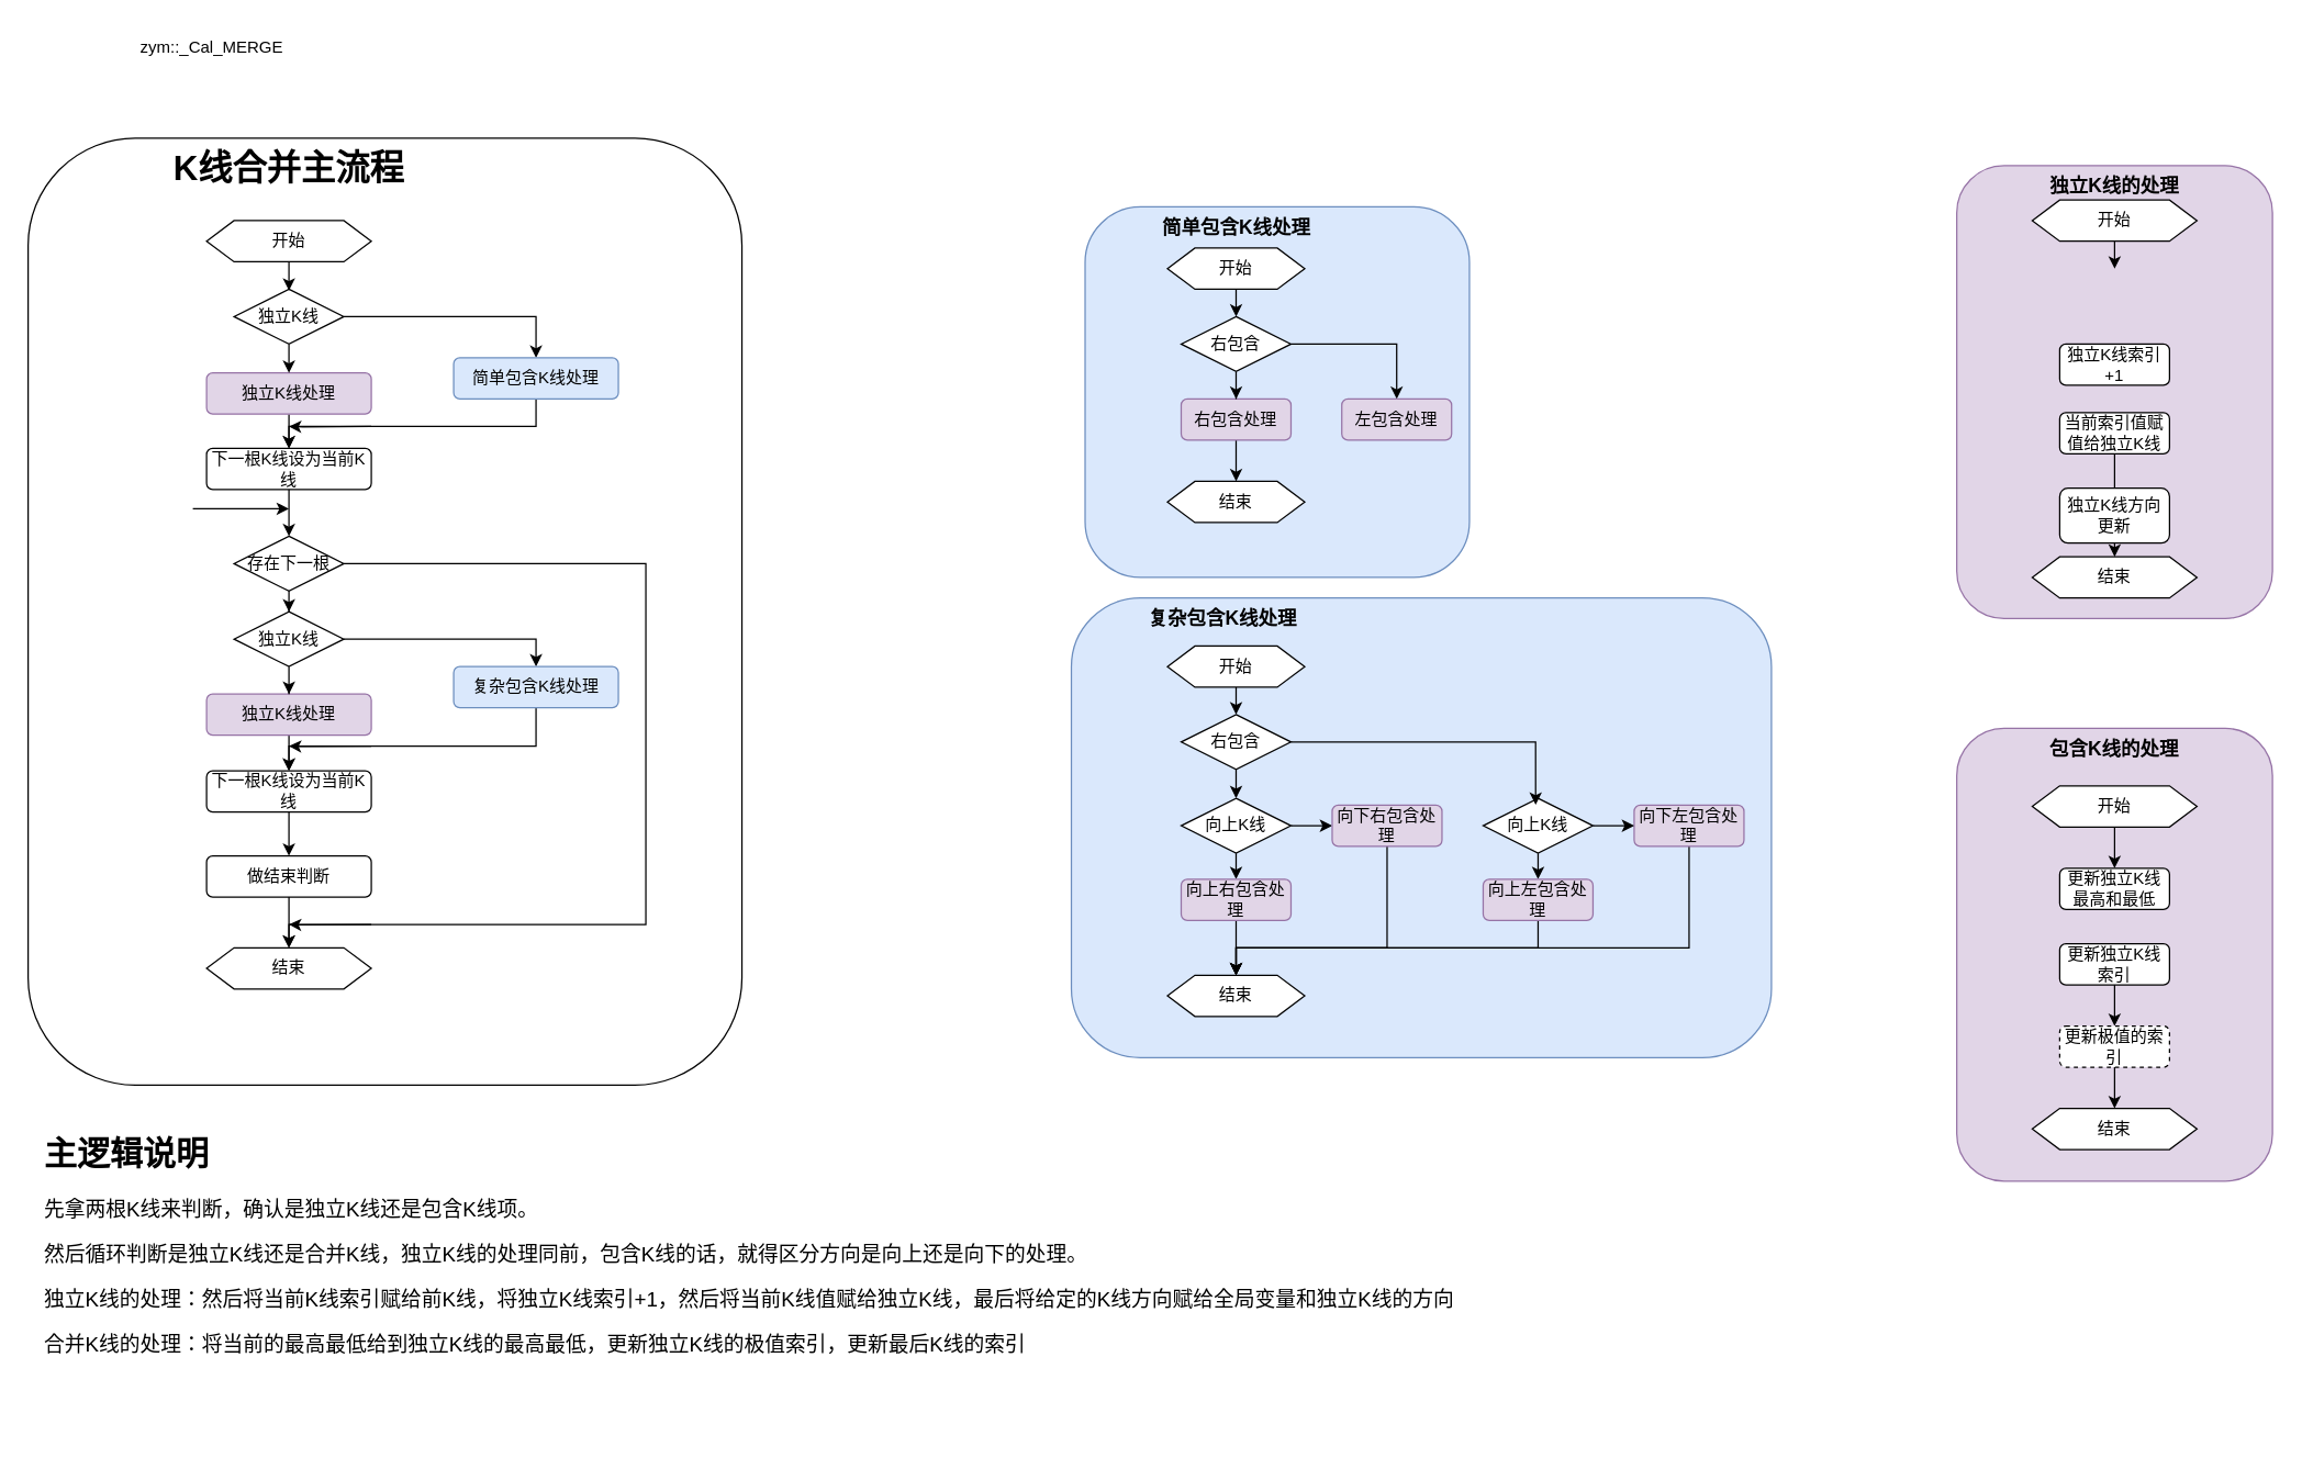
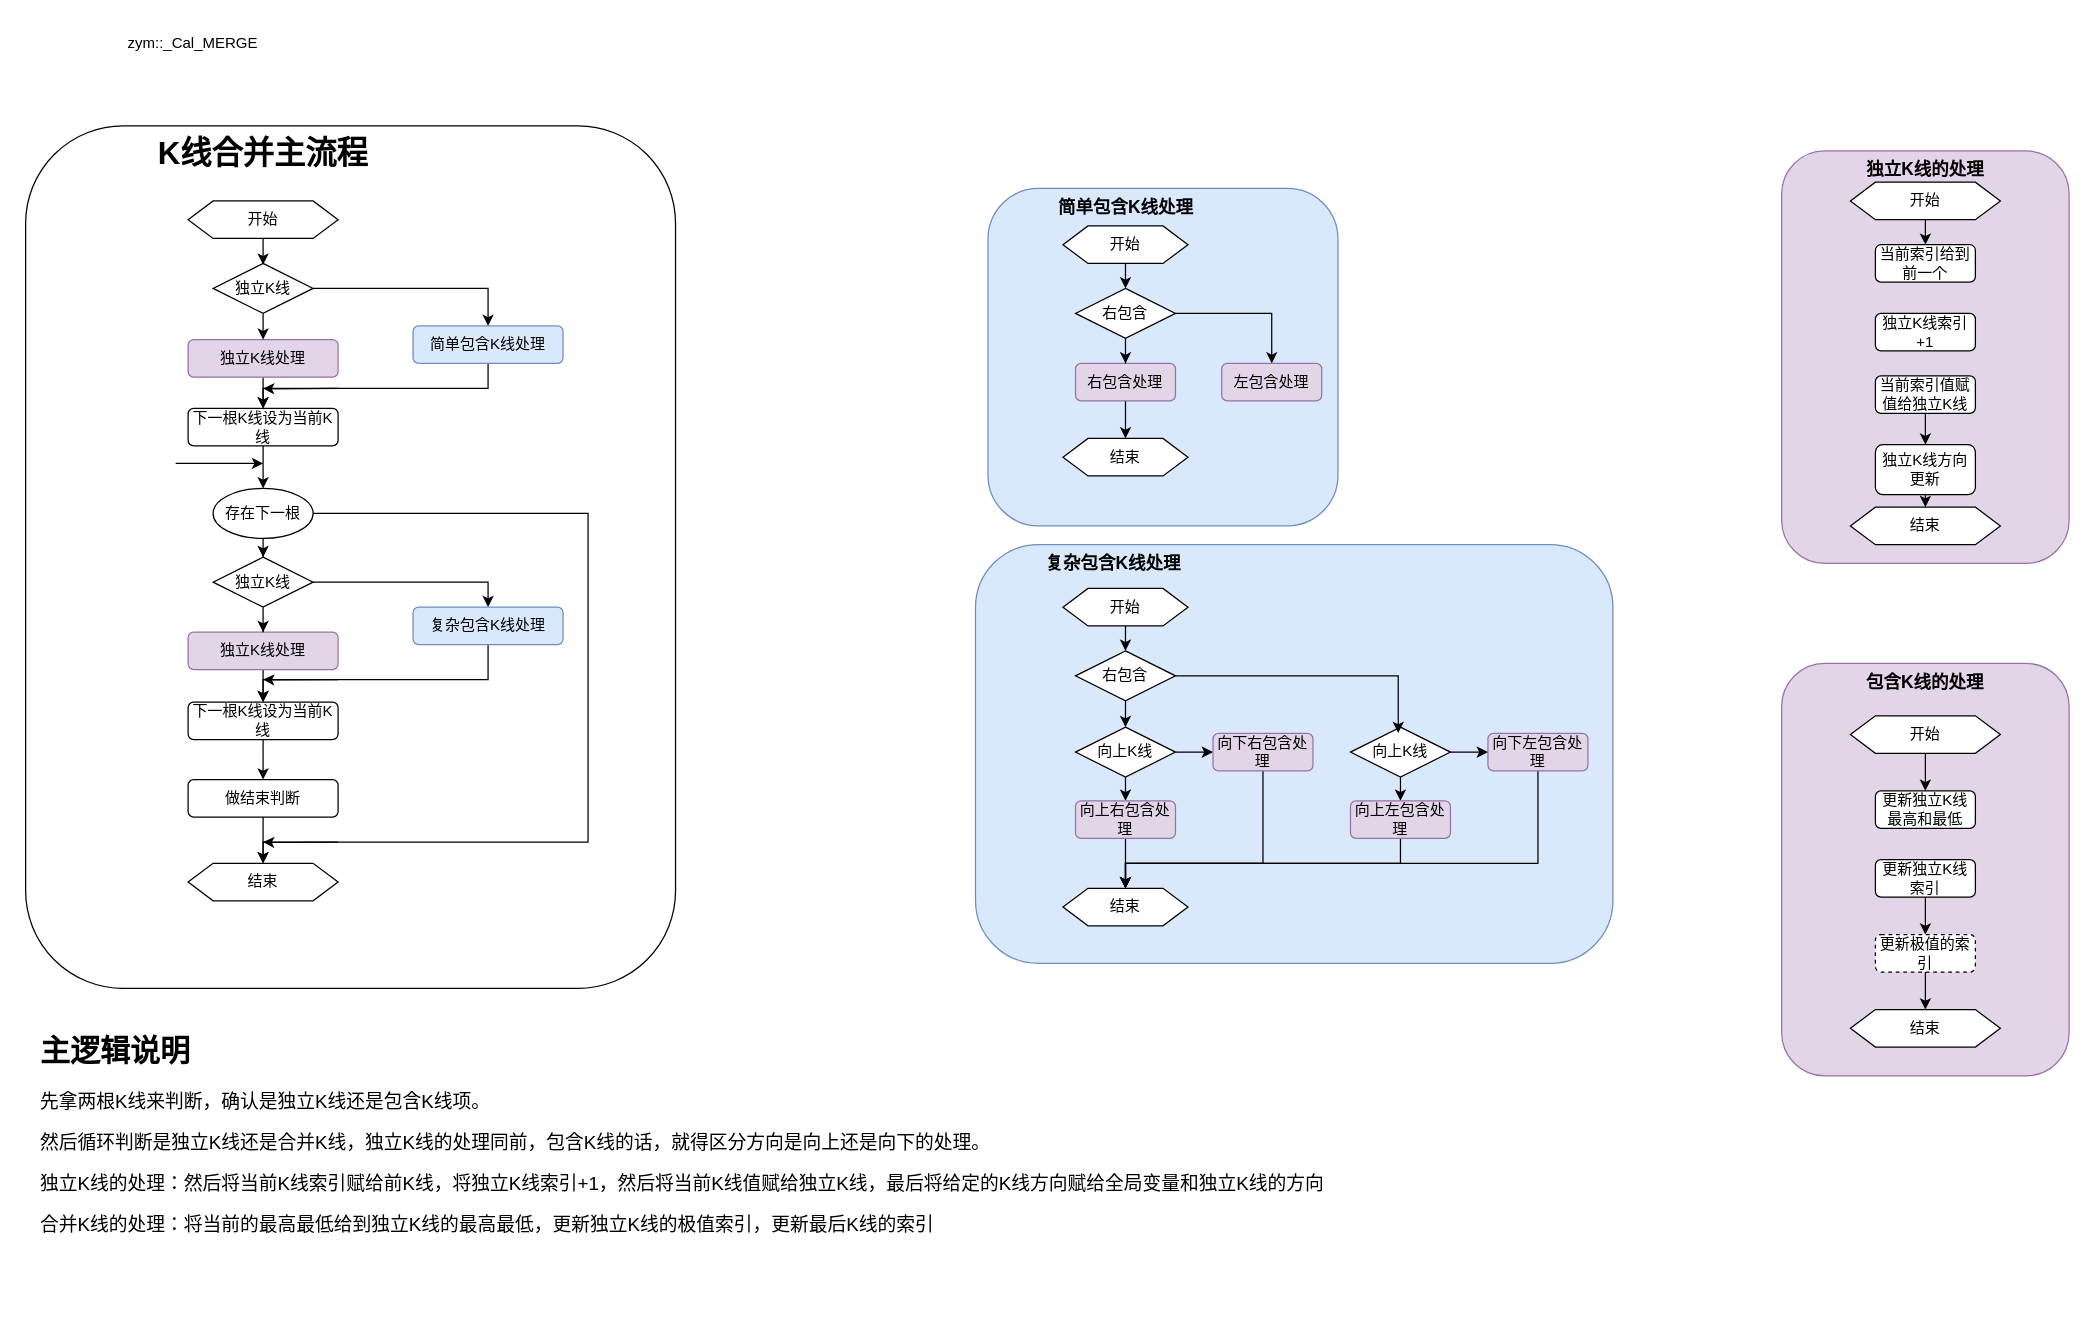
+ <mxCell id="38" value="当前索引给到前一个" style="rounded=1;whiteSpace=wrap;html=1;" parent="34" vertex="1"><mxGeometry x="75" y="75" width="80" height="30" as="geometry" /></mxCell>
- <mxCell id="40" style="edgeStyle=orthogonalEdgeStyle;rounded=0;orthogonalLoop=1;jettySize=auto;html=1;exitX=0.5;exitY=1;exitDx=0;exitDy=0;entryX=0.5;entryY=0;entryDx=0;entryDy=0;endArrow=none;" parent="34" source="41" target="43" edge="1"><mxGeometry relative="1" as="geometry" /></mxCell>
+ <mxCell id="40" style="edgeStyle=orthogonalEdgeStyle;rounded=0;orthogonalLoop=1;jettySize=auto;html=1;exitX=0.5;exitY=1;exitDx=0;exitDy=0;entryX=0.5;entryY=0;entryDx=0;entryDy=0;" parent="34" source="41" target="43" edge="1"><mxGeometry relative="1" as="geometry" /></mxCell>
- <mxCell id="70" value="存在下一根" style="rhombus;whiteSpace=wrap;html=1;movable=1;resizable=1;rotatable=1;deletable=1;editable=1;locked=0;connectable=1;" parent="58" vertex="1"><mxGeometry x="60" y="230" width="80" height="40" as="geometry" /></mxCell>
+ <mxCell id="70" value="存在下一根" style="ellipse;whiteSpace=wrap;html=1;movable=1;resizable=1;rotatable=1;deletable=1;editable=1;locked=0;connectable=1;" parent="58" vertex="1"><mxGeometry x="60" y="230" width="80" height="40" as="geometry" /></mxCell>
